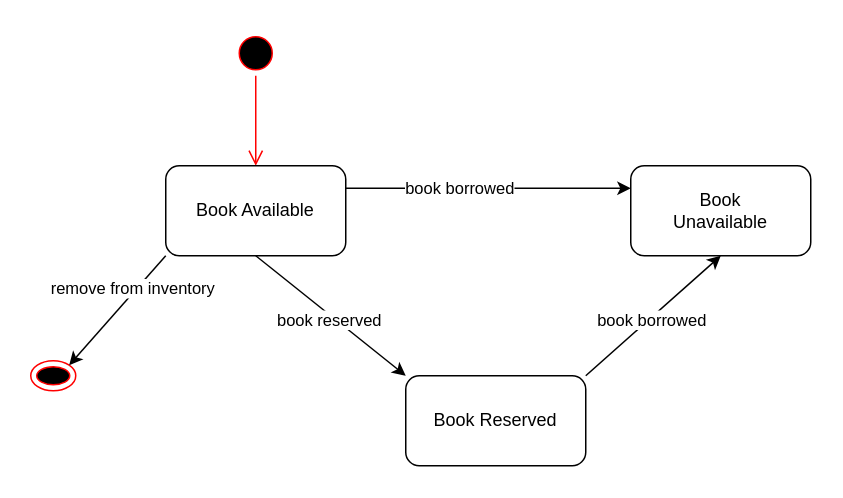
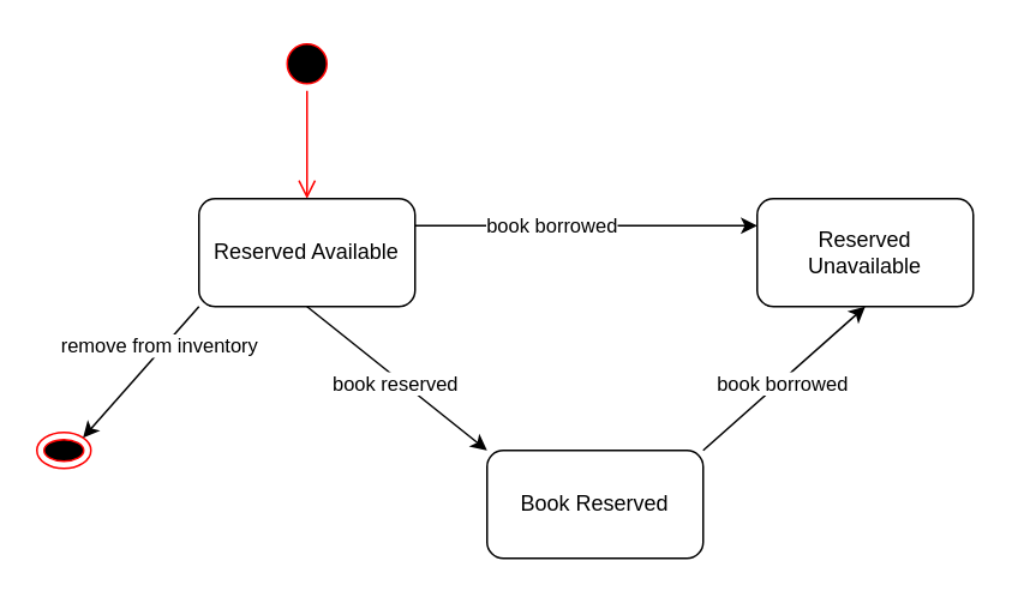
- <mxCell id="4" value="Book Available" style="rounded=1;whiteSpace=wrap;html=1;" vertex="1" parent="1"><mxGeometry x="110" y="110" width="120" height="60" as="geometry" /></mxCell>
+ <mxCell id="4" value="Reserved Available" style="rounded=1;whiteSpace=wrap;html=1;" vertex="1" parent="1"><mxGeometry x="110" y="110" width="120" height="60" as="geometry" /></mxCell>
- <mxCell id="7" value="Book&lt;br&gt;Unavailable" style="rounded=1;whiteSpace=wrap;html=1;" vertex="1" parent="1"><mxGeometry x="420" y="110" width="120" height="60" as="geometry" /></mxCell>
+ <mxCell id="7" value="Reserved&lt;br&gt;Unavailable" style="rounded=1;whiteSpace=wrap;html=1;" vertex="1" parent="1"><mxGeometry x="420" y="110" width="120" height="60" as="geometry" /></mxCell>
